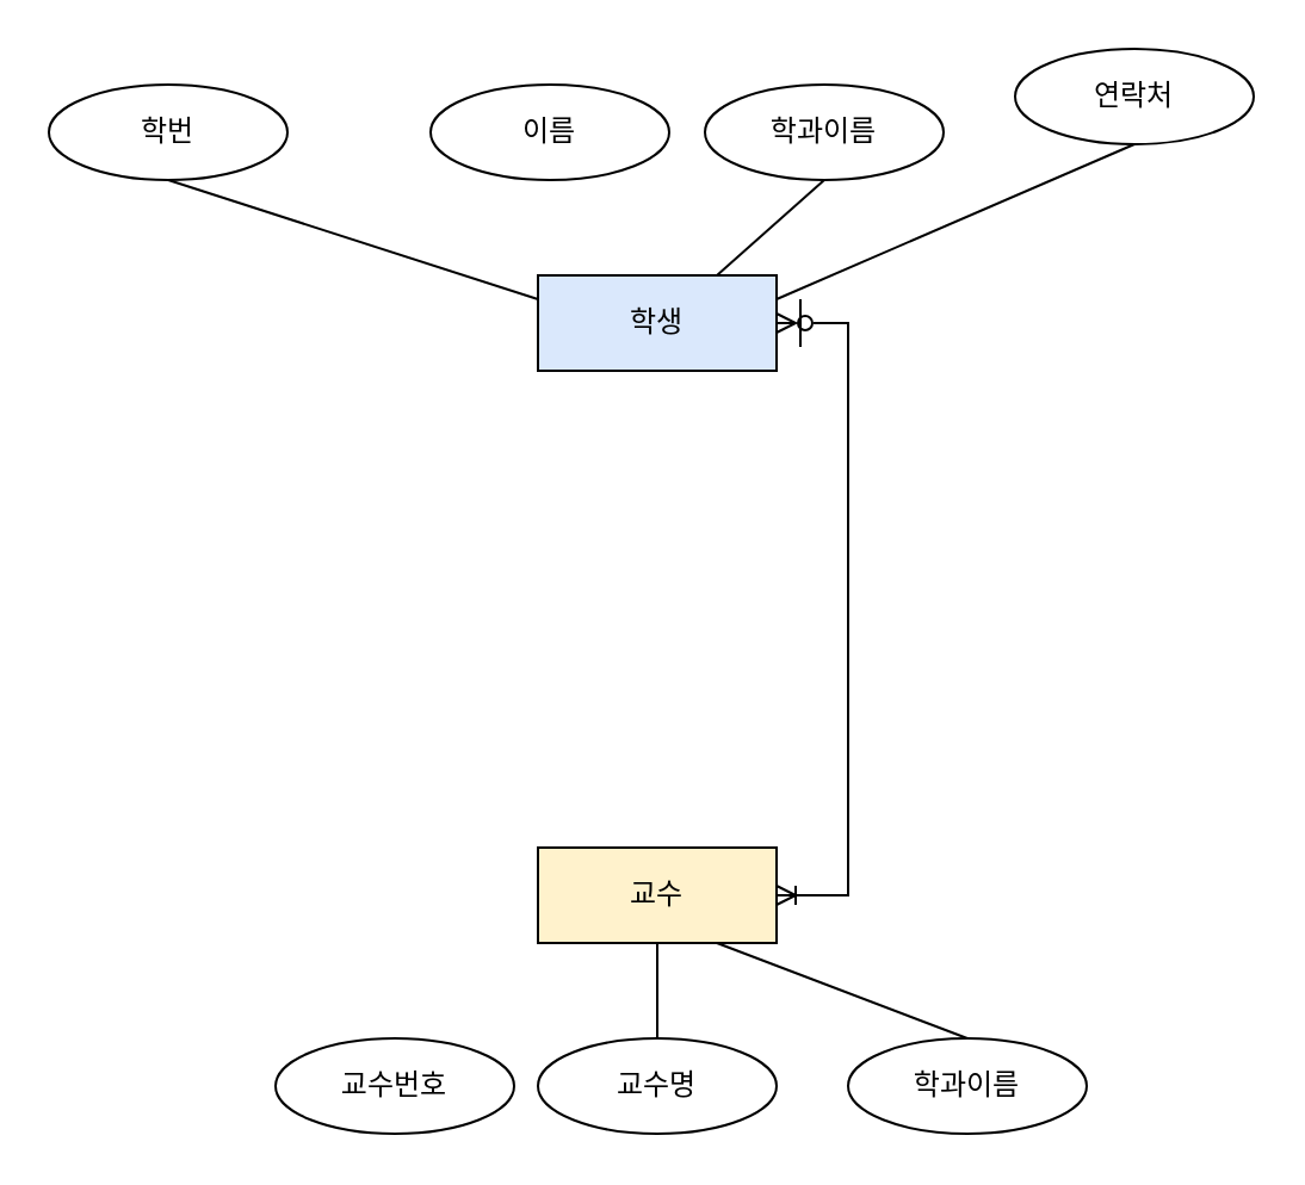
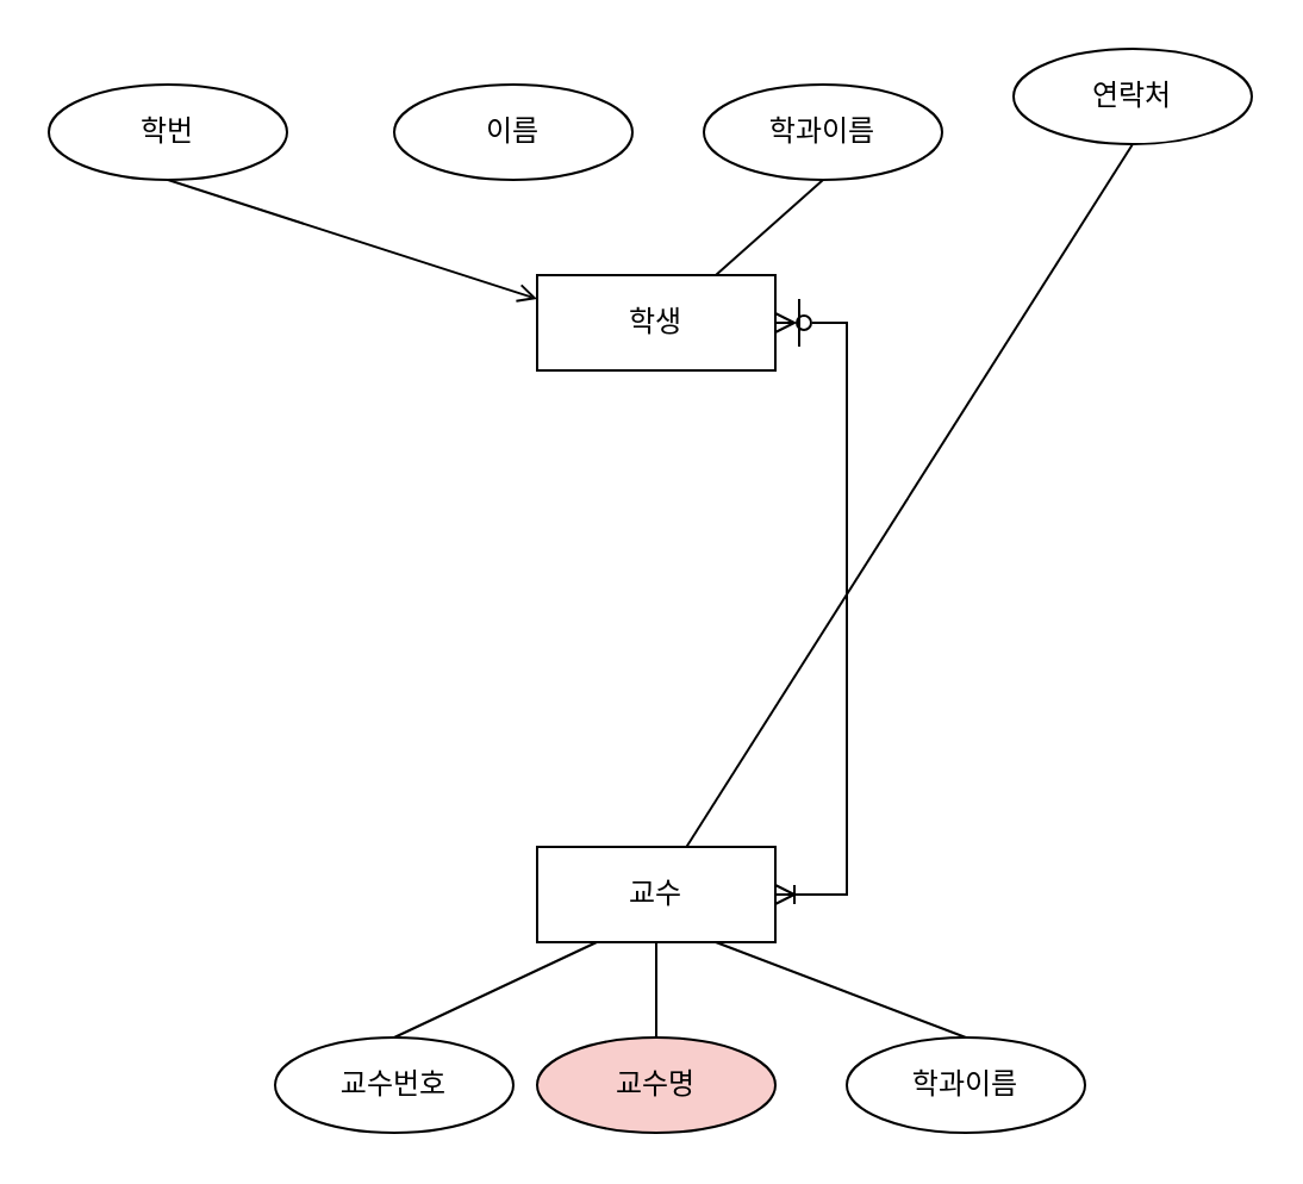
- <mxCell id="2" value="이름" style="whiteSpace=wrap;html=1;align=center;perimeterSpacing=0;rounded=1;arcSize=200;absoluteArcSize=0;" vertex="1" parent="1"><mxGeometry x="180" y="35" width="100" height="40" as="geometry" /></mxCell>
+ <mxCell id="2" value="이름" style="whiteSpace=wrap;html=1;align=center;perimeterSpacing=0;rounded=1;arcSize=200;absoluteArcSize=0;" vertex="1" parent="1"><mxGeometry x="165" y="35" width="100" height="40" as="geometry" /></mxCell>
- <mxCell id="15" value="" style="endArrow=none;html=1;rounded=0;exitX=0.5;exitY=1;exitDx=0;exitDy=0;entryX=1;entryY=0.25;entryDx=0;entryDy=0;" edge="1" parent="1" source="5" target="9"><mxGeometry relative="1" as="geometry"><mxPoint x="385" y="75" as="sourcePoint" /><mxPoint x="325" y="115" as="targetPoint" /></mxGeometry></mxCell>
+ <mxCell id="15" value="" style="endArrow=none;html=1;rounded=0;exitX=0.5;exitY=1;exitDx=0;exitDy=0;" edge="1" parent="1" source="5" target="10"><mxGeometry relative="1" as="geometry"><mxPoint x="385" y="75" as="sourcePoint" /><mxPoint x="325" y="115" as="targetPoint" /></mxGeometry></mxCell>
- <mxCell id="11" value="" style="endArrow=none;html=1;rounded=0;exitX=0.5;exitY=1;exitDx=0;exitDy=0;entryX=0;entryY=0.25;entryDx=0;entryDy=0;" edge="1" parent="1" source="4" target="9"><mxGeometry relative="1" as="geometry"><mxPoint x="185" y="265" as="sourcePoint" /><mxPoint x="345" y="265" as="targetPoint" /></mxGeometry></mxCell>
+ <mxCell id="11" value="" style="endArrow=open;html=1;rounded=0;exitX=0.5;exitY=1;exitDx=0;exitDy=0;entryX=0;entryY=0.25;entryDx=0;entryDy=0;" edge="1" parent="1" source="4" target="9"><mxGeometry relative="1" as="geometry"><mxPoint x="185" y="265" as="sourcePoint" /><mxPoint x="345" y="265" as="targetPoint" /></mxGeometry></mxCell>
- <mxCell id="9" value="학생" style="whiteSpace=wrap;html=1;align=center;fillColor=#dae8fc;" vertex="1" parent="1"><mxGeometry x="225" y="115" width="100" height="40" as="geometry" /></mxCell>
+ <mxCell id="9" value="학생" style="whiteSpace=wrap;html=1;align=center;" vertex="1" parent="1"><mxGeometry x="225" y="115" width="100" height="40" as="geometry" /></mxCell>
- <mxCell id="10" value="교수" style="whiteSpace=wrap;html=1;align=center;fillColor=#fff2cc;" vertex="1" parent="1"><mxGeometry x="225" y="355" width="100" height="40" as="geometry" /></mxCell>
+ <mxCell id="10" value="교수" style="whiteSpace=wrap;html=1;align=center;" vertex="1" parent="1"><mxGeometry x="225" y="355" width="100" height="40" as="geometry" /></mxCell>
+ <mxCell id="17" value="" style="endArrow=none;html=1;rounded=0;exitX=0.25;exitY=1;exitDx=0;exitDy=0;entryX=0.5;entryY=0;entryDx=0;entryDy=0;" edge="1" parent="1" source="10" target="6"><mxGeometry relative="1" as="geometry"><mxPoint x="255" y="435" as="sourcePoint" /><mxPoint x="175" y="395" as="targetPoint" /></mxGeometry></mxCell>
- <mxCell id="7" value="교수명" style="whiteSpace=wrap;html=1;align=center;perimeterSpacing=0;rounded=1;arcSize=200;absoluteArcSize=0;" vertex="1" parent="1"><mxGeometry x="225" y="435" width="100" height="40" as="geometry" /></mxCell>
+ <mxCell id="7" value="교수명" style="whiteSpace=wrap;html=1;align=center;perimeterSpacing=0;rounded=1;arcSize=200;absoluteArcSize=0;fillColor=#f8cecc;" vertex="1" parent="1"><mxGeometry x="225" y="435" width="100" height="40" as="geometry" /></mxCell>
